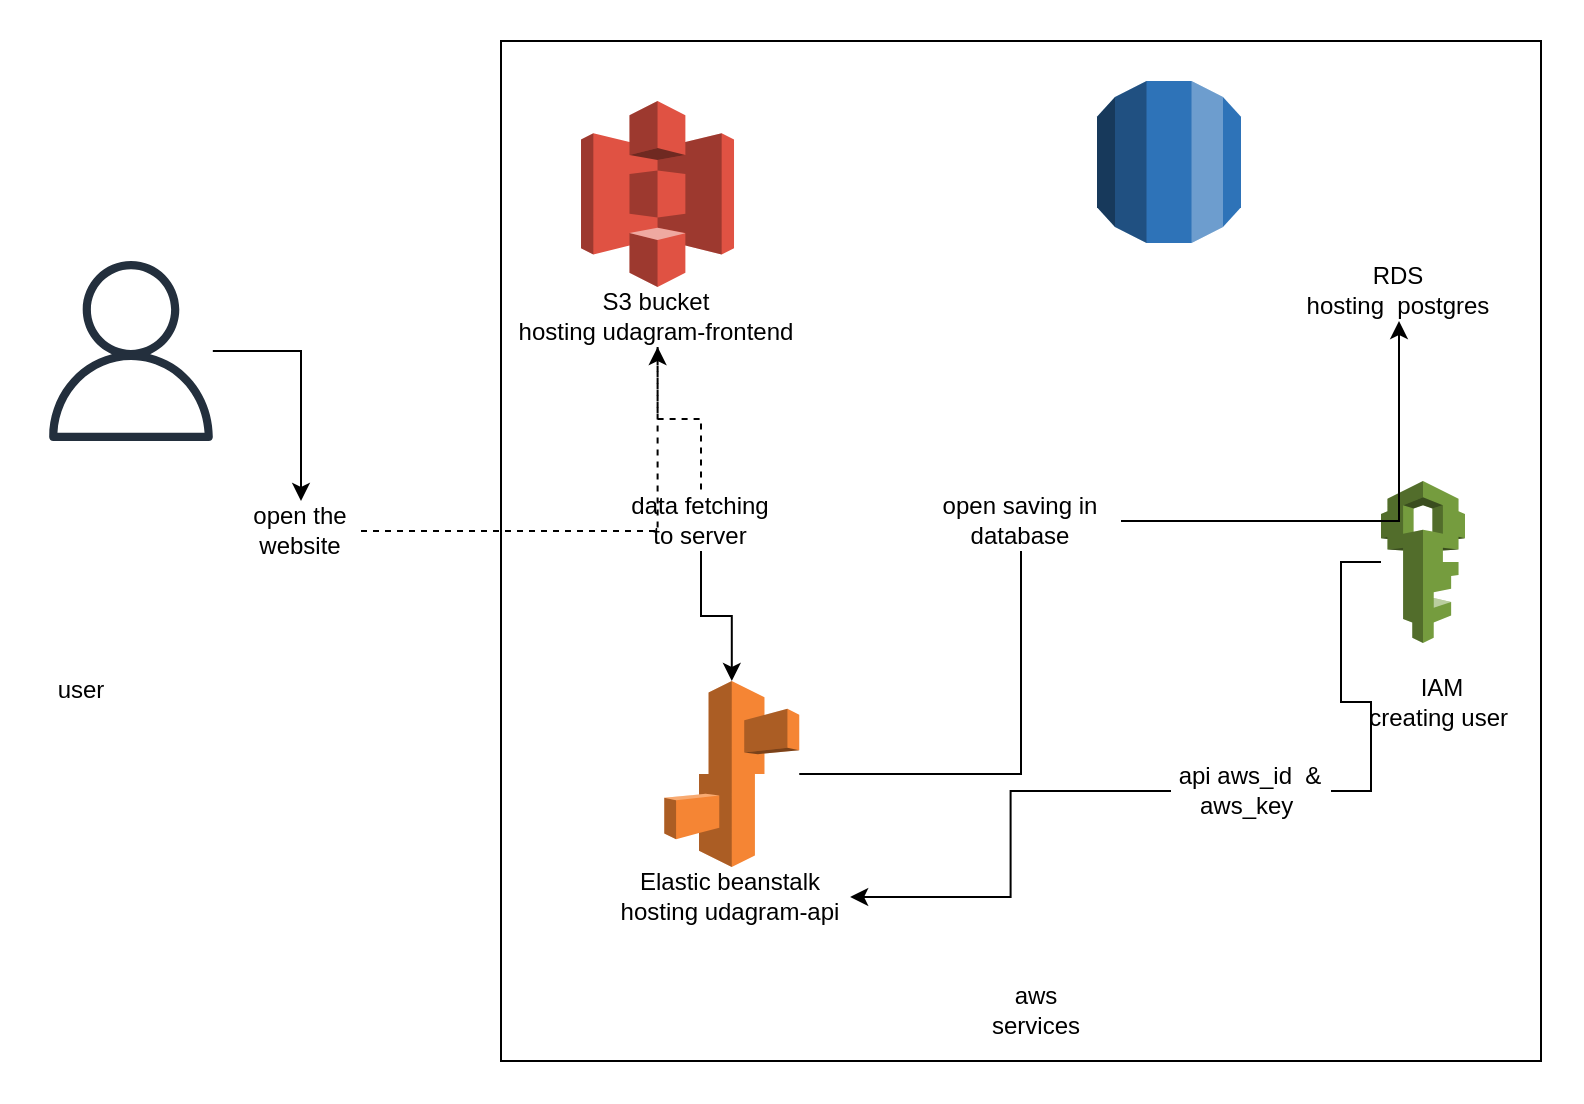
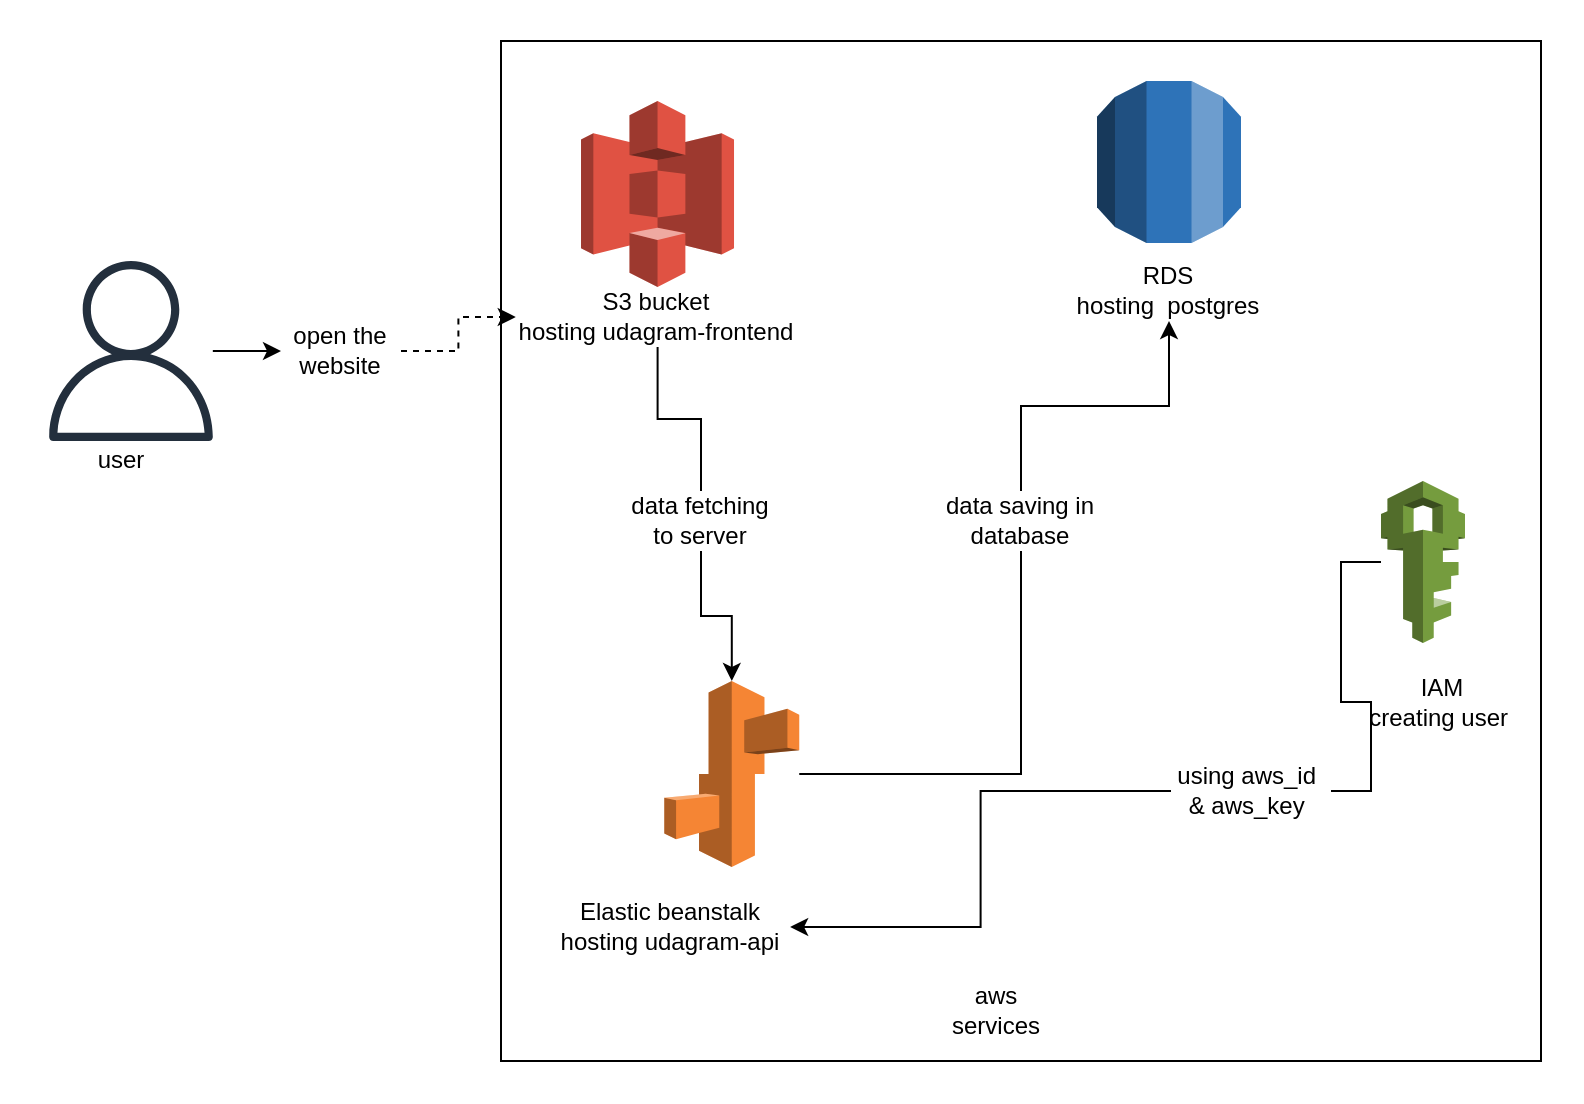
- <mxCell id="20" value="RDS&lt;br&gt;hosting&amp;nbsp; postgres" style="text;html=1;strokeColor=none;fillColor=none;align=center;verticalAlign=middle;whiteSpace=wrap;rounded=0;" vertex="1" parent="1"><mxGeometry x="651" y="130" width="96" height="30" as="geometry" /></mxCell>
+ <mxCell id="20" value="RDS&lt;br&gt;hosting&amp;nbsp; postgres" style="text;html=1;strokeColor=none;fillColor=none;align=center;verticalAlign=middle;whiteSpace=wrap;rounded=0;" vertex="1" parent="1"><mxGeometry x="536" y="130" width="96" height="30" as="geometry" /></mxCell>
- <mxCell id="16" value="" style="edgeStyle=orthogonalEdgeStyle;rounded=0;orthogonalLoop=1;jettySize=auto;html=1;endArrow=none;dashed=1;" edge="1" parent="1" source="14" target="15"><mxGeometry relative="1" as="geometry"><mxPoint x="328.3" y="185" as="sourcePoint" /><mxPoint x="365.4" y="340" as="targetPoint" /></mxGeometry></mxCell>
+ <mxCell id="16" value="" style="edgeStyle=orthogonalEdgeStyle;rounded=0;orthogonalLoop=1;jettySize=auto;html=1;endArrow=none;" edge="1" parent="1" source="14" target="15"><mxGeometry relative="1" as="geometry"><mxPoint x="328.3" y="185" as="sourcePoint" /><mxPoint x="365.4" y="340" as="targetPoint" /></mxGeometry></mxCell>
- <mxCell id="18" value="open saving in database" style="text;html=1;strokeColor=none;fillColor=none;align=center;verticalAlign=middle;whiteSpace=wrap;rounded=0;" vertex="1" parent="1"><mxGeometry x="460" y="245" width="100" height="30" as="geometry" /></mxCell>
+ <mxCell id="18" value="data saving in database" style="text;html=1;strokeColor=none;fillColor=none;align=center;verticalAlign=middle;whiteSpace=wrap;rounded=0;" vertex="1" parent="1"><mxGeometry x="460" y="245" width="100" height="30" as="geometry" /></mxCell>
- <mxCell id="12" value="open the website" style="text;html=1;strokeColor=none;fillColor=none;align=center;verticalAlign=middle;whiteSpace=wrap;rounded=0;" vertex="1" parent="1"><mxGeometry x="120" y="250" width="60" height="30" as="geometry" /></mxCell>
+ <mxCell id="12" value="open the website" style="text;html=1;strokeColor=none;fillColor=none;align=center;verticalAlign=middle;whiteSpace=wrap;rounded=0;" vertex="1" parent="1"><mxGeometry x="140" y="160" width="60" height="30" as="geometry" /></mxCell>
- <mxCell id="10" value="user" style="text;html=1;align=center;verticalAlign=middle;resizable=0;points=[];autosize=1;strokeColor=none;fillColor=none;" vertex="1" parent="1"><mxGeometry x="20" y="335" width="40" height="20" as="geometry" /></mxCell>
+ <mxCell id="10" value="user" style="text;html=1;align=center;verticalAlign=middle;resizable=0;points=[];autosize=1;strokeColor=none;fillColor=none;" vertex="1" parent="1"><mxGeometry x="40" y="220" width="40" height="20" as="geometry" /></mxCell>
- <mxCell id="23" value="api aws_id&amp;nbsp; &amp;amp; aws_key&amp;nbsp;" style="text;html=1;strokeColor=none;fillColor=none;align=center;verticalAlign=middle;whiteSpace=wrap;rounded=0;" vertex="1" parent="1"><mxGeometry x="585" y="380" width="80" height="30" as="geometry" /></mxCell>
+ <mxCell id="23" value="using aws_id&amp;nbsp; &amp;amp; aws_key&amp;nbsp;" style="text;html=1;strokeColor=none;fillColor=none;align=center;verticalAlign=middle;whiteSpace=wrap;rounded=0;" vertex="1" parent="1"><mxGeometry x="585" y="380" width="80" height="30" as="geometry" /></mxCell>
- <mxCell id="17" value="Elastic beanstalk&lt;br&gt;hosting udagram-api" style="text;html=1;strokeColor=none;fillColor=none;align=center;verticalAlign=middle;whiteSpace=wrap;rounded=0;" vertex="1" parent="1"><mxGeometry x="306.2" y="433" width="118.37" height="30" as="geometry" /></mxCell>
+ <mxCell id="17" value="Elastic beanstalk&lt;br&gt;hosting udagram-api" style="text;html=1;strokeColor=none;fillColor=none;align=center;verticalAlign=middle;whiteSpace=wrap;rounded=0;" vertex="1" parent="1"><mxGeometry x="276.2" y="448" width="118.37" height="30" as="geometry" /></mxCell>
- <mxCell id="25" value="aws services" style="text;html=1;strokeColor=none;fillColor=none;align=center;verticalAlign=middle;whiteSpace=wrap;rounded=0;" vertex="1" parent="1"><mxGeometry x="488" y="490" width="60" height="30" as="geometry" /></mxCell>
+ <mxCell id="25" value="aws services" style="text;html=1;strokeColor=none;fillColor=none;align=center;verticalAlign=middle;whiteSpace=wrap;rounded=0;" vertex="1" parent="1"><mxGeometry x="468" y="490" width="60" height="30" as="geometry" /></mxCell>
